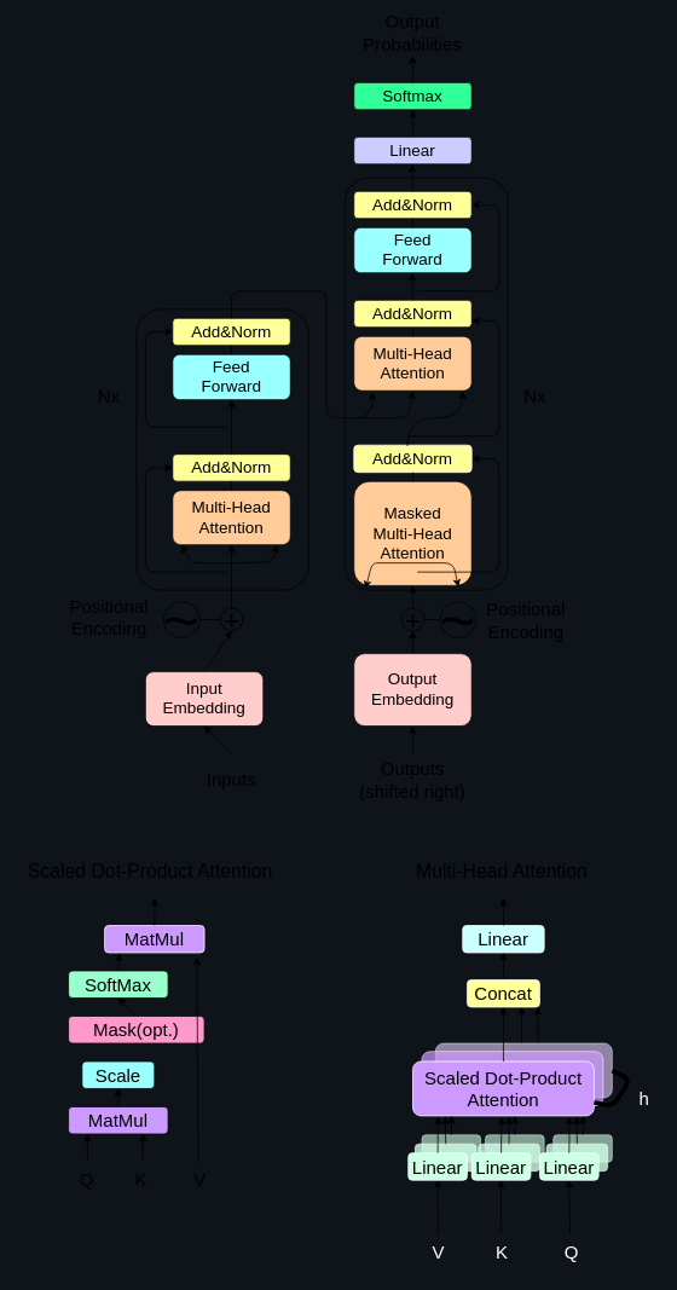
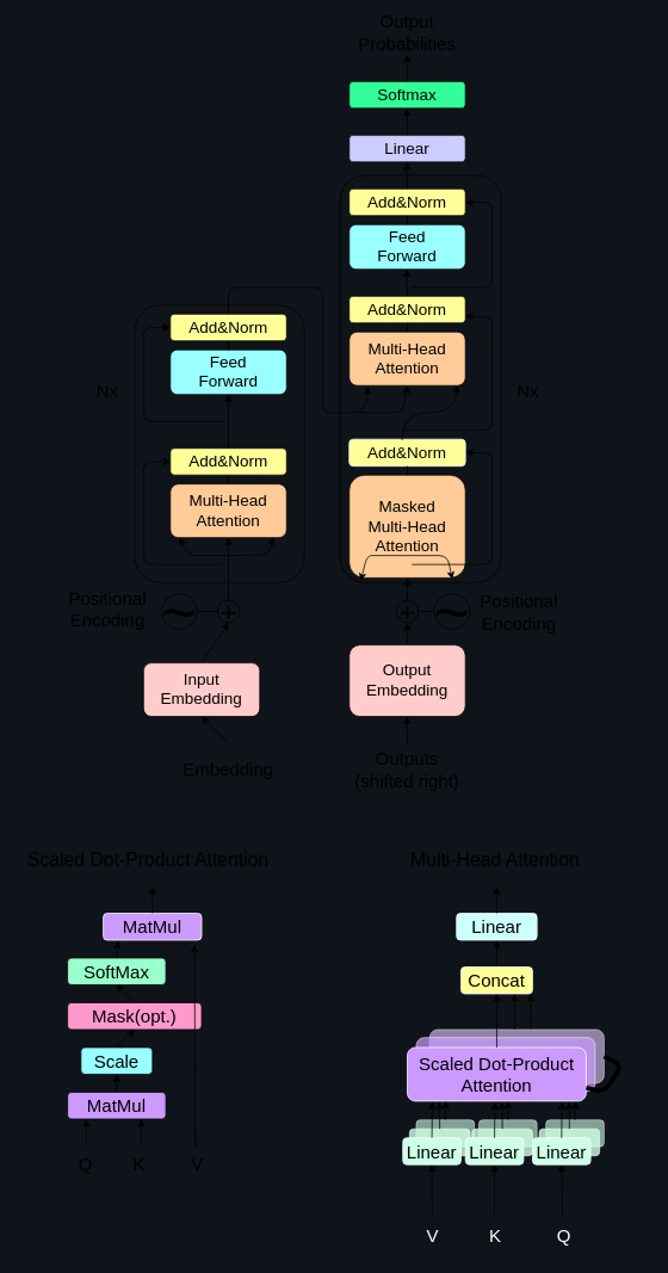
- <mxCell id="40" value="&lt;font style=&quot;font-size: 20px;&quot;&gt;Inputs&lt;/font&gt;" style="text;html=1;strokeColor=none;fillColor=none;align=center;verticalAlign=middle;whiteSpace=wrap;rounded=0;fontSize=18;" parent="1" vertex="1"><mxGeometry x="195" y="840" width="120" height="40" as="geometry" /></mxCell>
+ <mxCell id="40" value="&lt;font style=&quot;font-size: 20px;&quot;&gt;Embedding&lt;/font&gt;" style="text;html=1;strokeColor=none;fillColor=none;align=center;verticalAlign=middle;whiteSpace=wrap;rounded=0;fontSize=18;" parent="1" vertex="1"><mxGeometry x="195" y="840" width="120" height="40" as="geometry" /></mxCell>
+ <mxCell id="67" style="edgeStyle=none;html=1;exitX=0.5;exitY=0;exitDx=0;exitDy=0;entryX=0.5;entryY=1;entryDx=0;entryDy=0;fontSize=20;" parent="1" source="68" target="66" edge="1"><mxGeometry relative="1" as="geometry" /></mxCell>
- <mxCell id="90" value="&lt;font color=&quot;#ffffff&quot;&gt;h&lt;/font&gt;" style="text;html=1;align=center;verticalAlign=middle;resizable=0;points=[];autosize=1;strokeColor=none;fillColor=none;fontSize=20;fontColor=#000000;" parent="1" vertex="1"><mxGeometry x="695" y="1190" width="30" height="40" as="geometry" /></mxCell>
